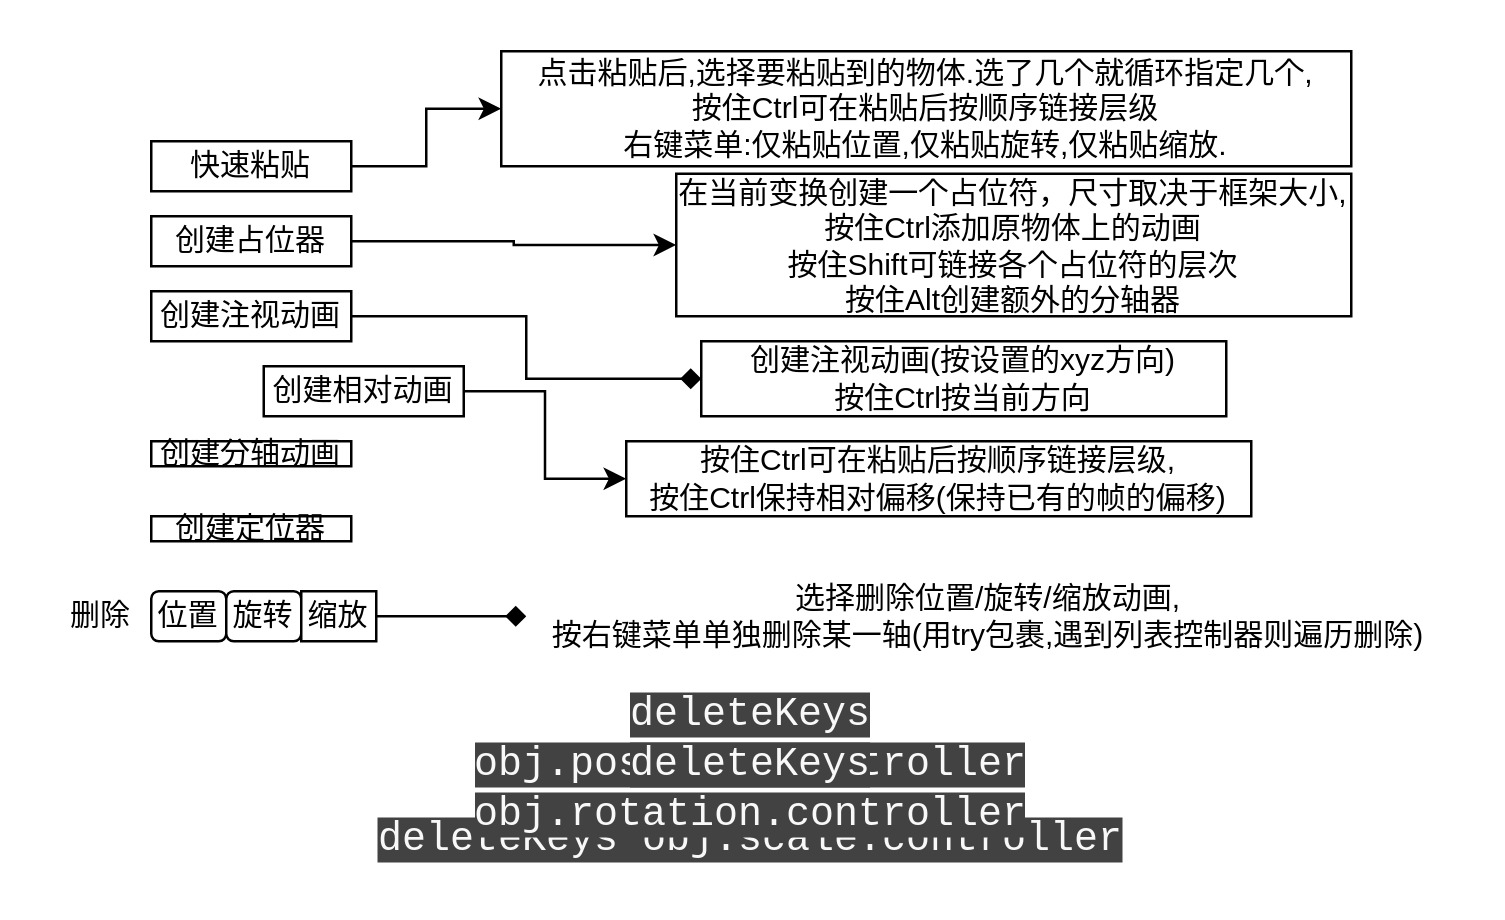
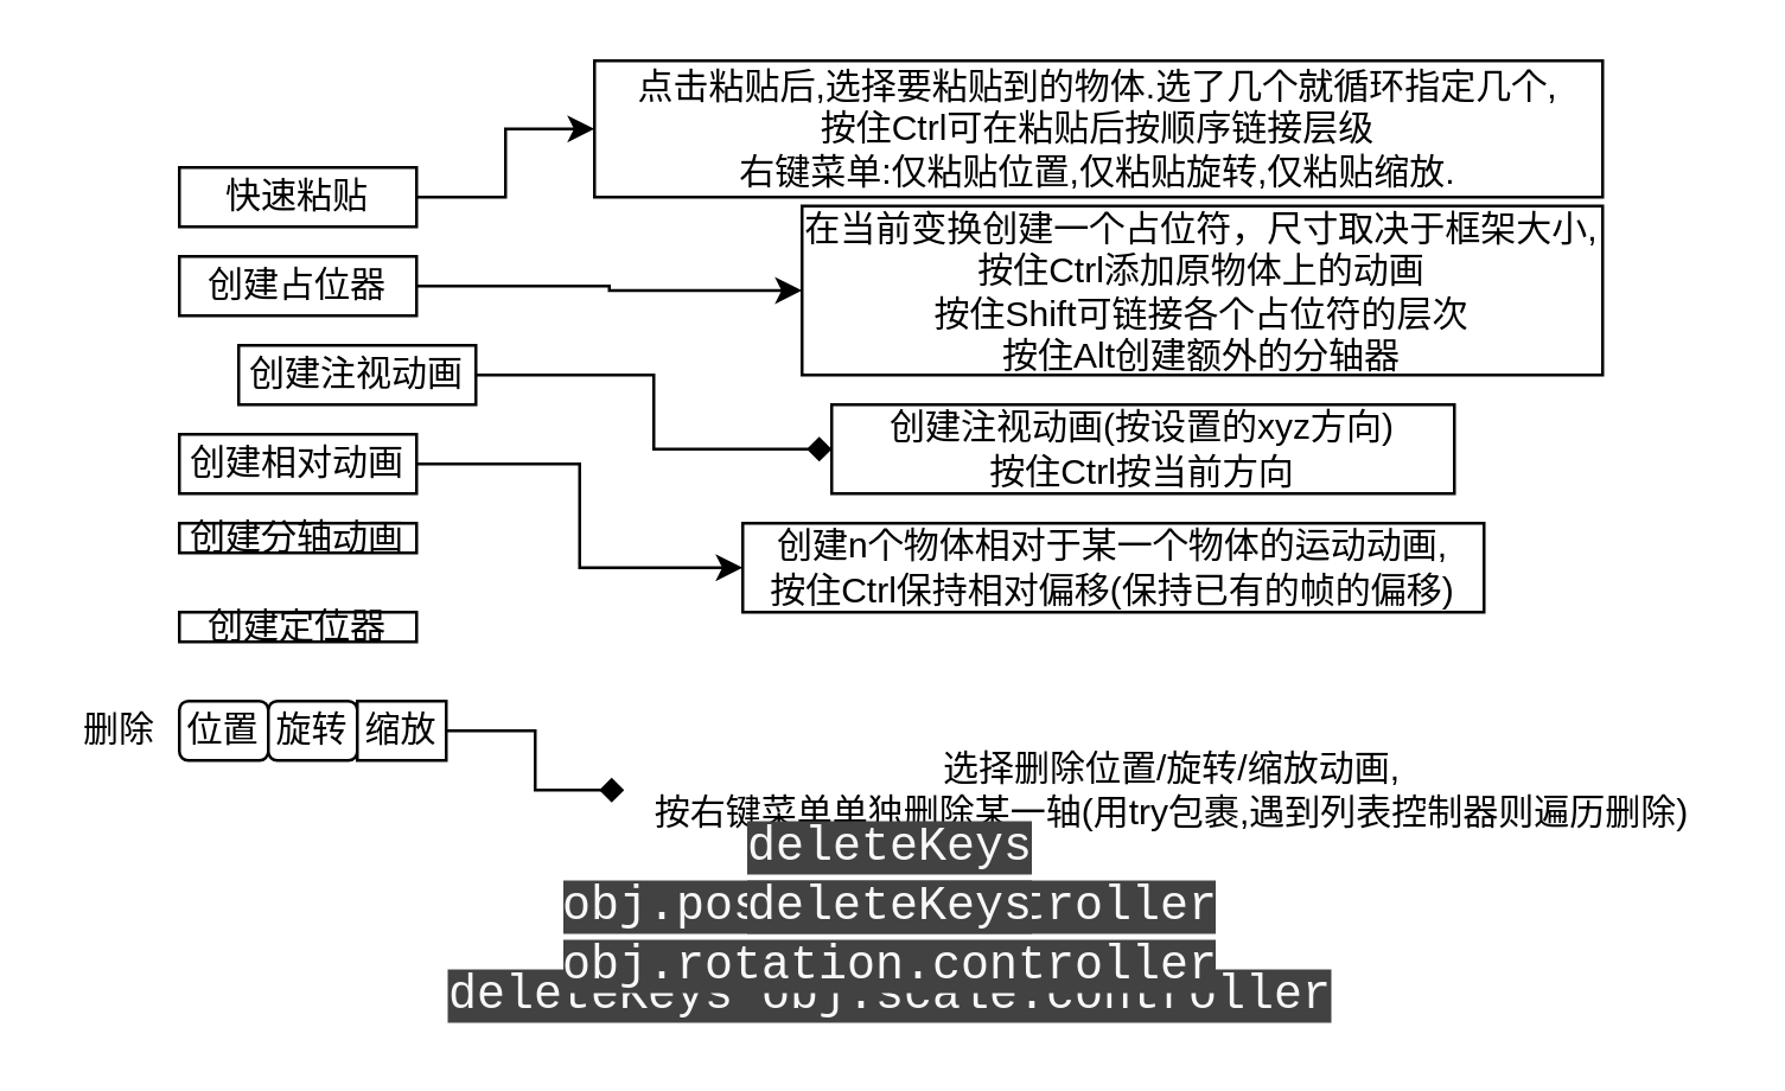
- <mxCell id="7" value="创建注视动画" style="rounded=0;whiteSpace=wrap;html=1;" vertex="1" parent="1"><mxGeometry x="60" y="116" width="80" height="20" as="geometry" /></mxCell>
+ <mxCell id="7" value="创建注视动画" style="rounded=0;whiteSpace=wrap;html=1;" vertex="1" parent="1"><mxGeometry x="80" y="116" width="80" height="20" as="geometry" /></mxCell>
- <mxCell id="9" value="创建相对动画" style="rounded=0;whiteSpace=wrap;html=1;" vertex="1" parent="1"><mxGeometry x="105" y="146" width="80" height="20" as="geometry" /></mxCell>
+ <mxCell id="9" value="创建相对动画" style="rounded=0;whiteSpace=wrap;html=1;" vertex="1" parent="1"><mxGeometry x="60" y="146" width="80" height="20" as="geometry" /></mxCell>
- <mxCell id="15" value="按住Ctrl可在粘贴后按顺序链接层级,&lt;br&gt;按住Ctrl保持相对偏移(保持已有的帧的偏移)" style="text;html=1;fillColor=none;align=center;verticalAlign=middle;whiteSpace=wrap;rounded=0;strokeColor=#000000;" vertex="1" parent="1"><mxGeometry x="250" y="176" width="250" height="30" as="geometry" /></mxCell>
+ <mxCell id="15" value="创建n个物体相对于某一个物体的运动动画,&lt;br&gt;按住Ctrl保持相对偏移(保持已有的帧的偏移)" style="text;html=1;fillColor=none;align=center;verticalAlign=middle;whiteSpace=wrap;rounded=0;strokeColor=#000000;" vertex="1" parent="1"><mxGeometry x="250" y="176" width="250" height="30" as="geometry" /></mxCell>
- <mxCell id="21" value="选择删除位置/旋转/缩放动画,&lt;br&gt;按右键菜单单独删除某一轴(用try包裹,遇到列表控制器则遍历删除)" style="text;html=1;strokeColor=none;fillColor=none;align=center;verticalAlign=middle;whiteSpace=wrap;rounded=0;" vertex="1" parent="1"><mxGeometry x="210" y="236" width="370" height="20" as="geometry" /></mxCell>
+ <mxCell id="21" value="选择删除位置/旋转/缩放动画,&lt;br&gt;按右键菜单单独删除某一轴(用try包裹,遇到列表控制器则遍历删除)" style="text;html=1;strokeColor=none;fillColor=none;align=center;verticalAlign=middle;whiteSpace=wrap;rounded=0;" vertex="1" parent="1"><mxGeometry x="210" y="256" width="370" height="20" as="geometry" /></mxCell>
